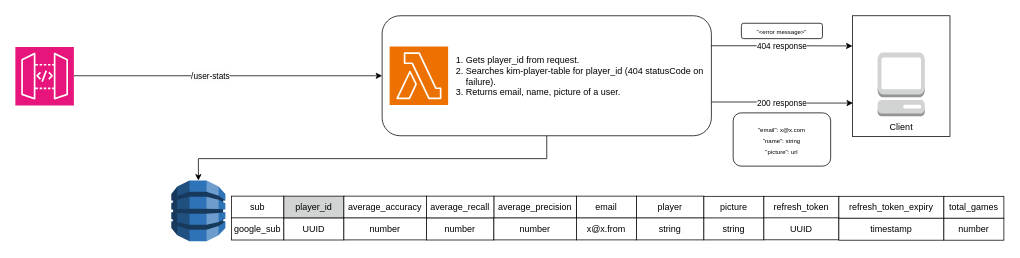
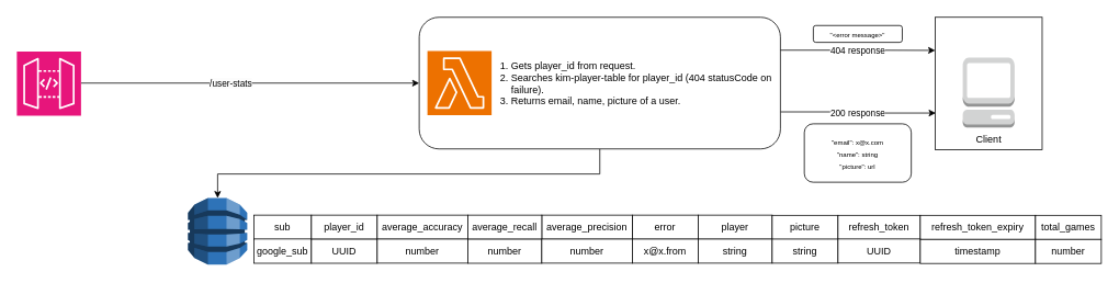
- <mxCell id="16" value="player_id" style="rounded=0;whiteSpace=wrap;html=1;fillColor=#d2d3d3;" parent="1" vertex="1"><mxGeometry x="378" y="261" width="80" height="29.25" as="geometry" /></mxCell>
+ <mxCell id="16" value="player_id" style="rounded=0;whiteSpace=wrap;html=1;" parent="1" vertex="1"><mxGeometry x="378" y="261" width="80" height="29.25" as="geometry" /></mxCell>
- <mxCell id="17" value="email" style="rounded=0;whiteSpace=wrap;html=1;" parent="1" vertex="1"><mxGeometry x="768" y="261" width="80" height="29.25" as="geometry" /></mxCell>
+ <mxCell id="17" value="error" style="rounded=0;whiteSpace=wrap;html=1;" parent="1" vertex="1"><mxGeometry x="768" y="261" width="80" height="29.25" as="geometry" /></mxCell>
